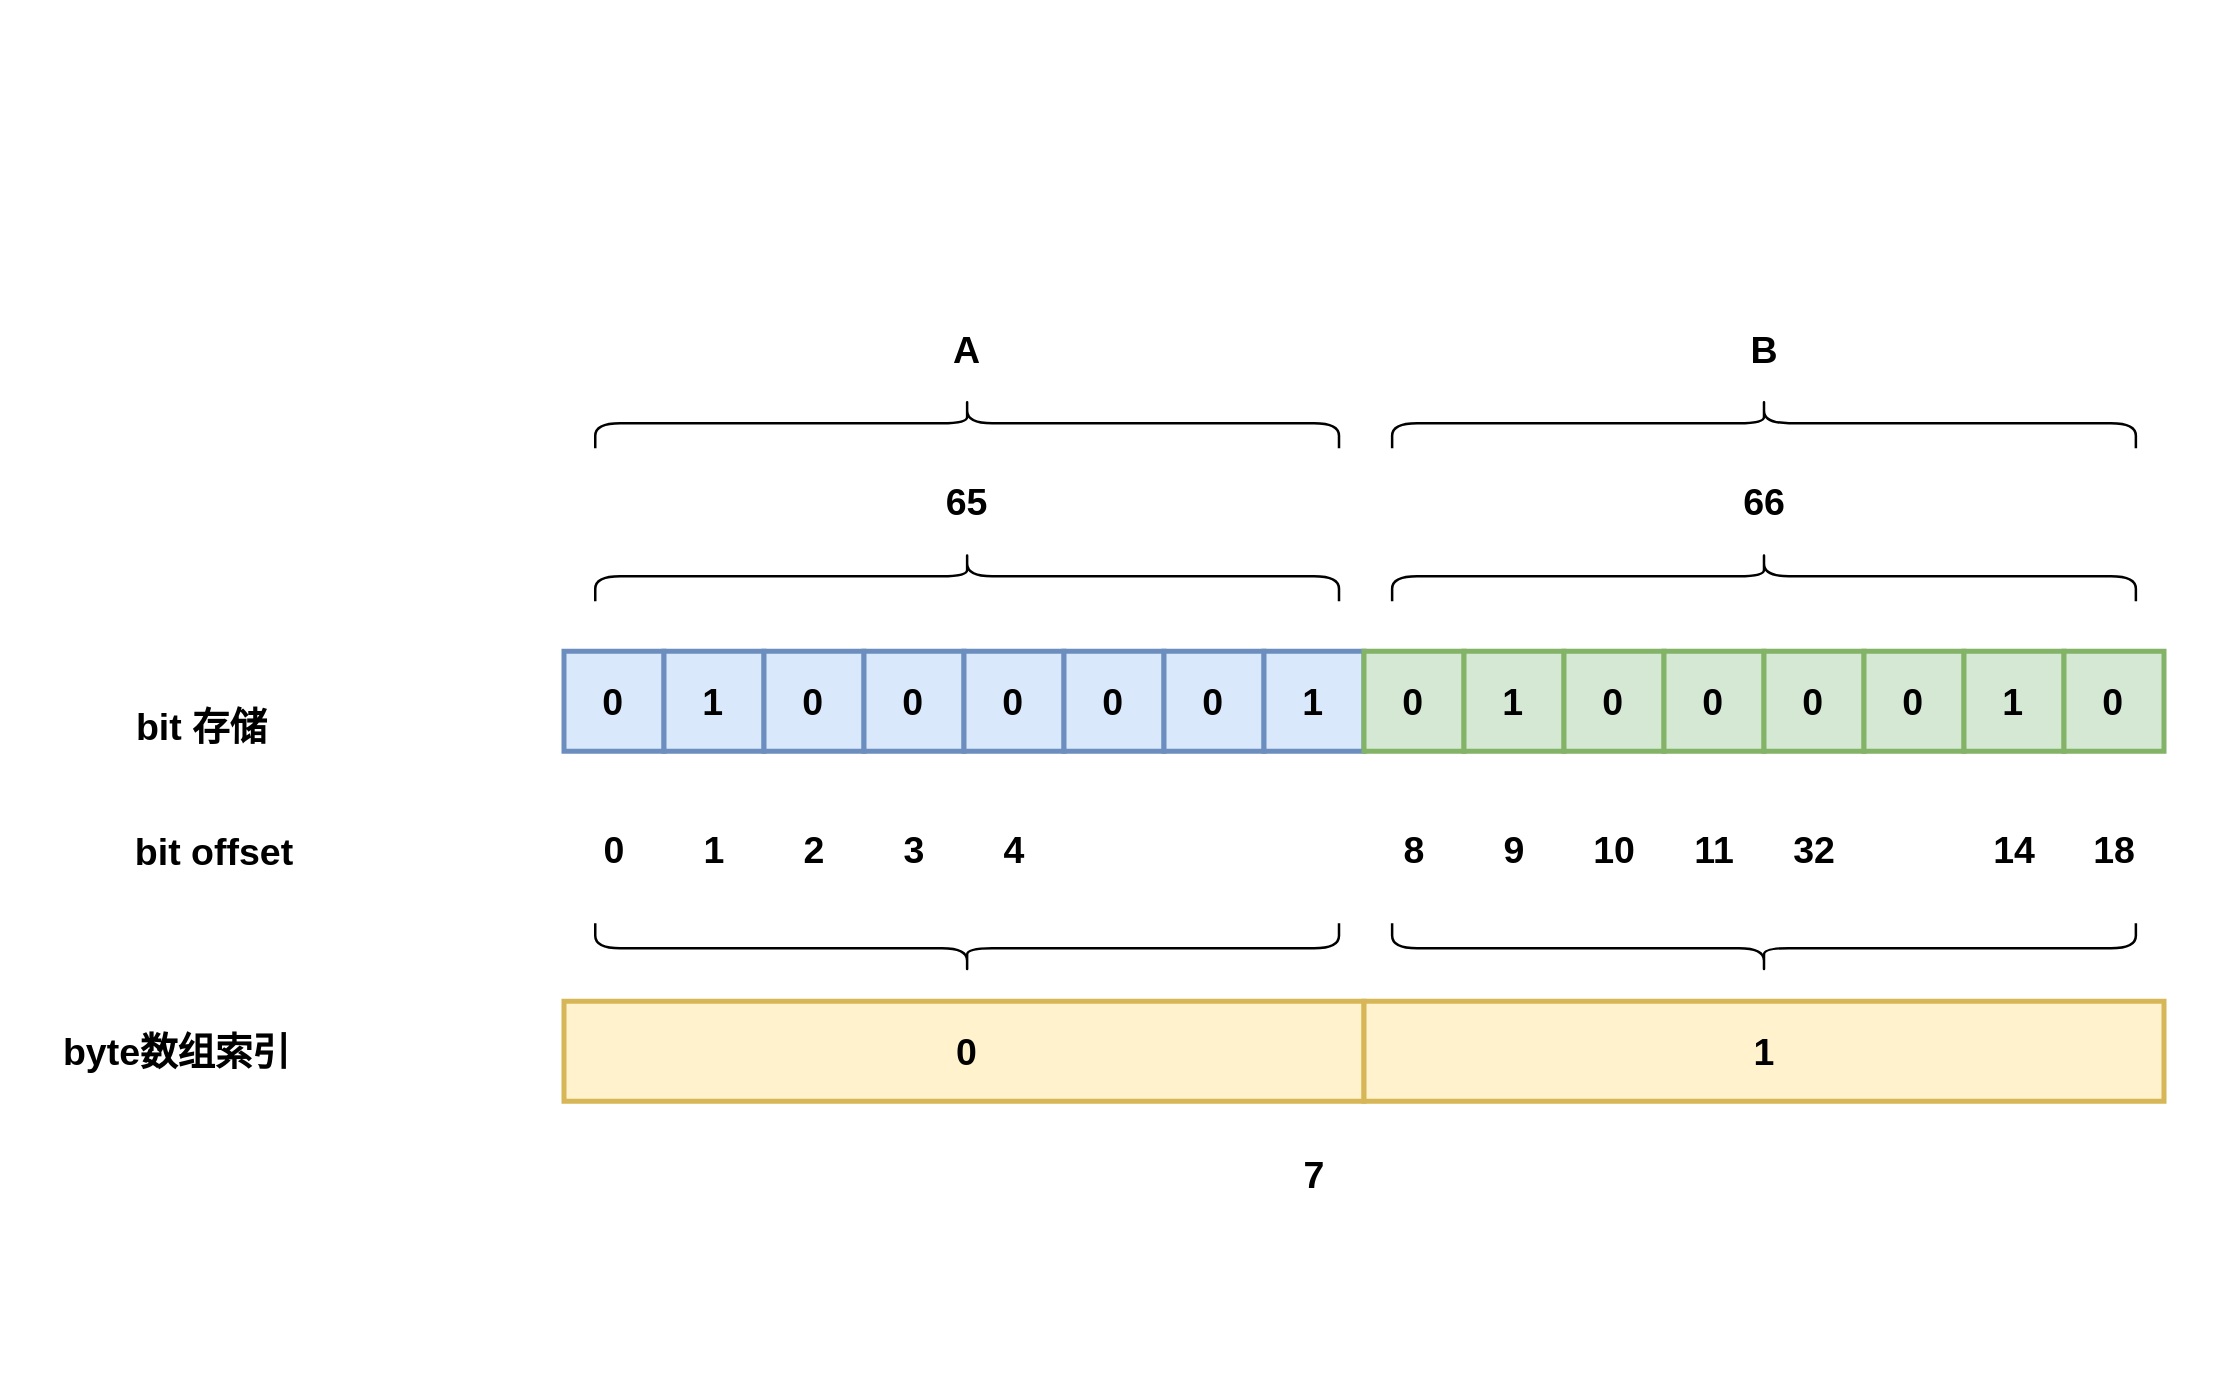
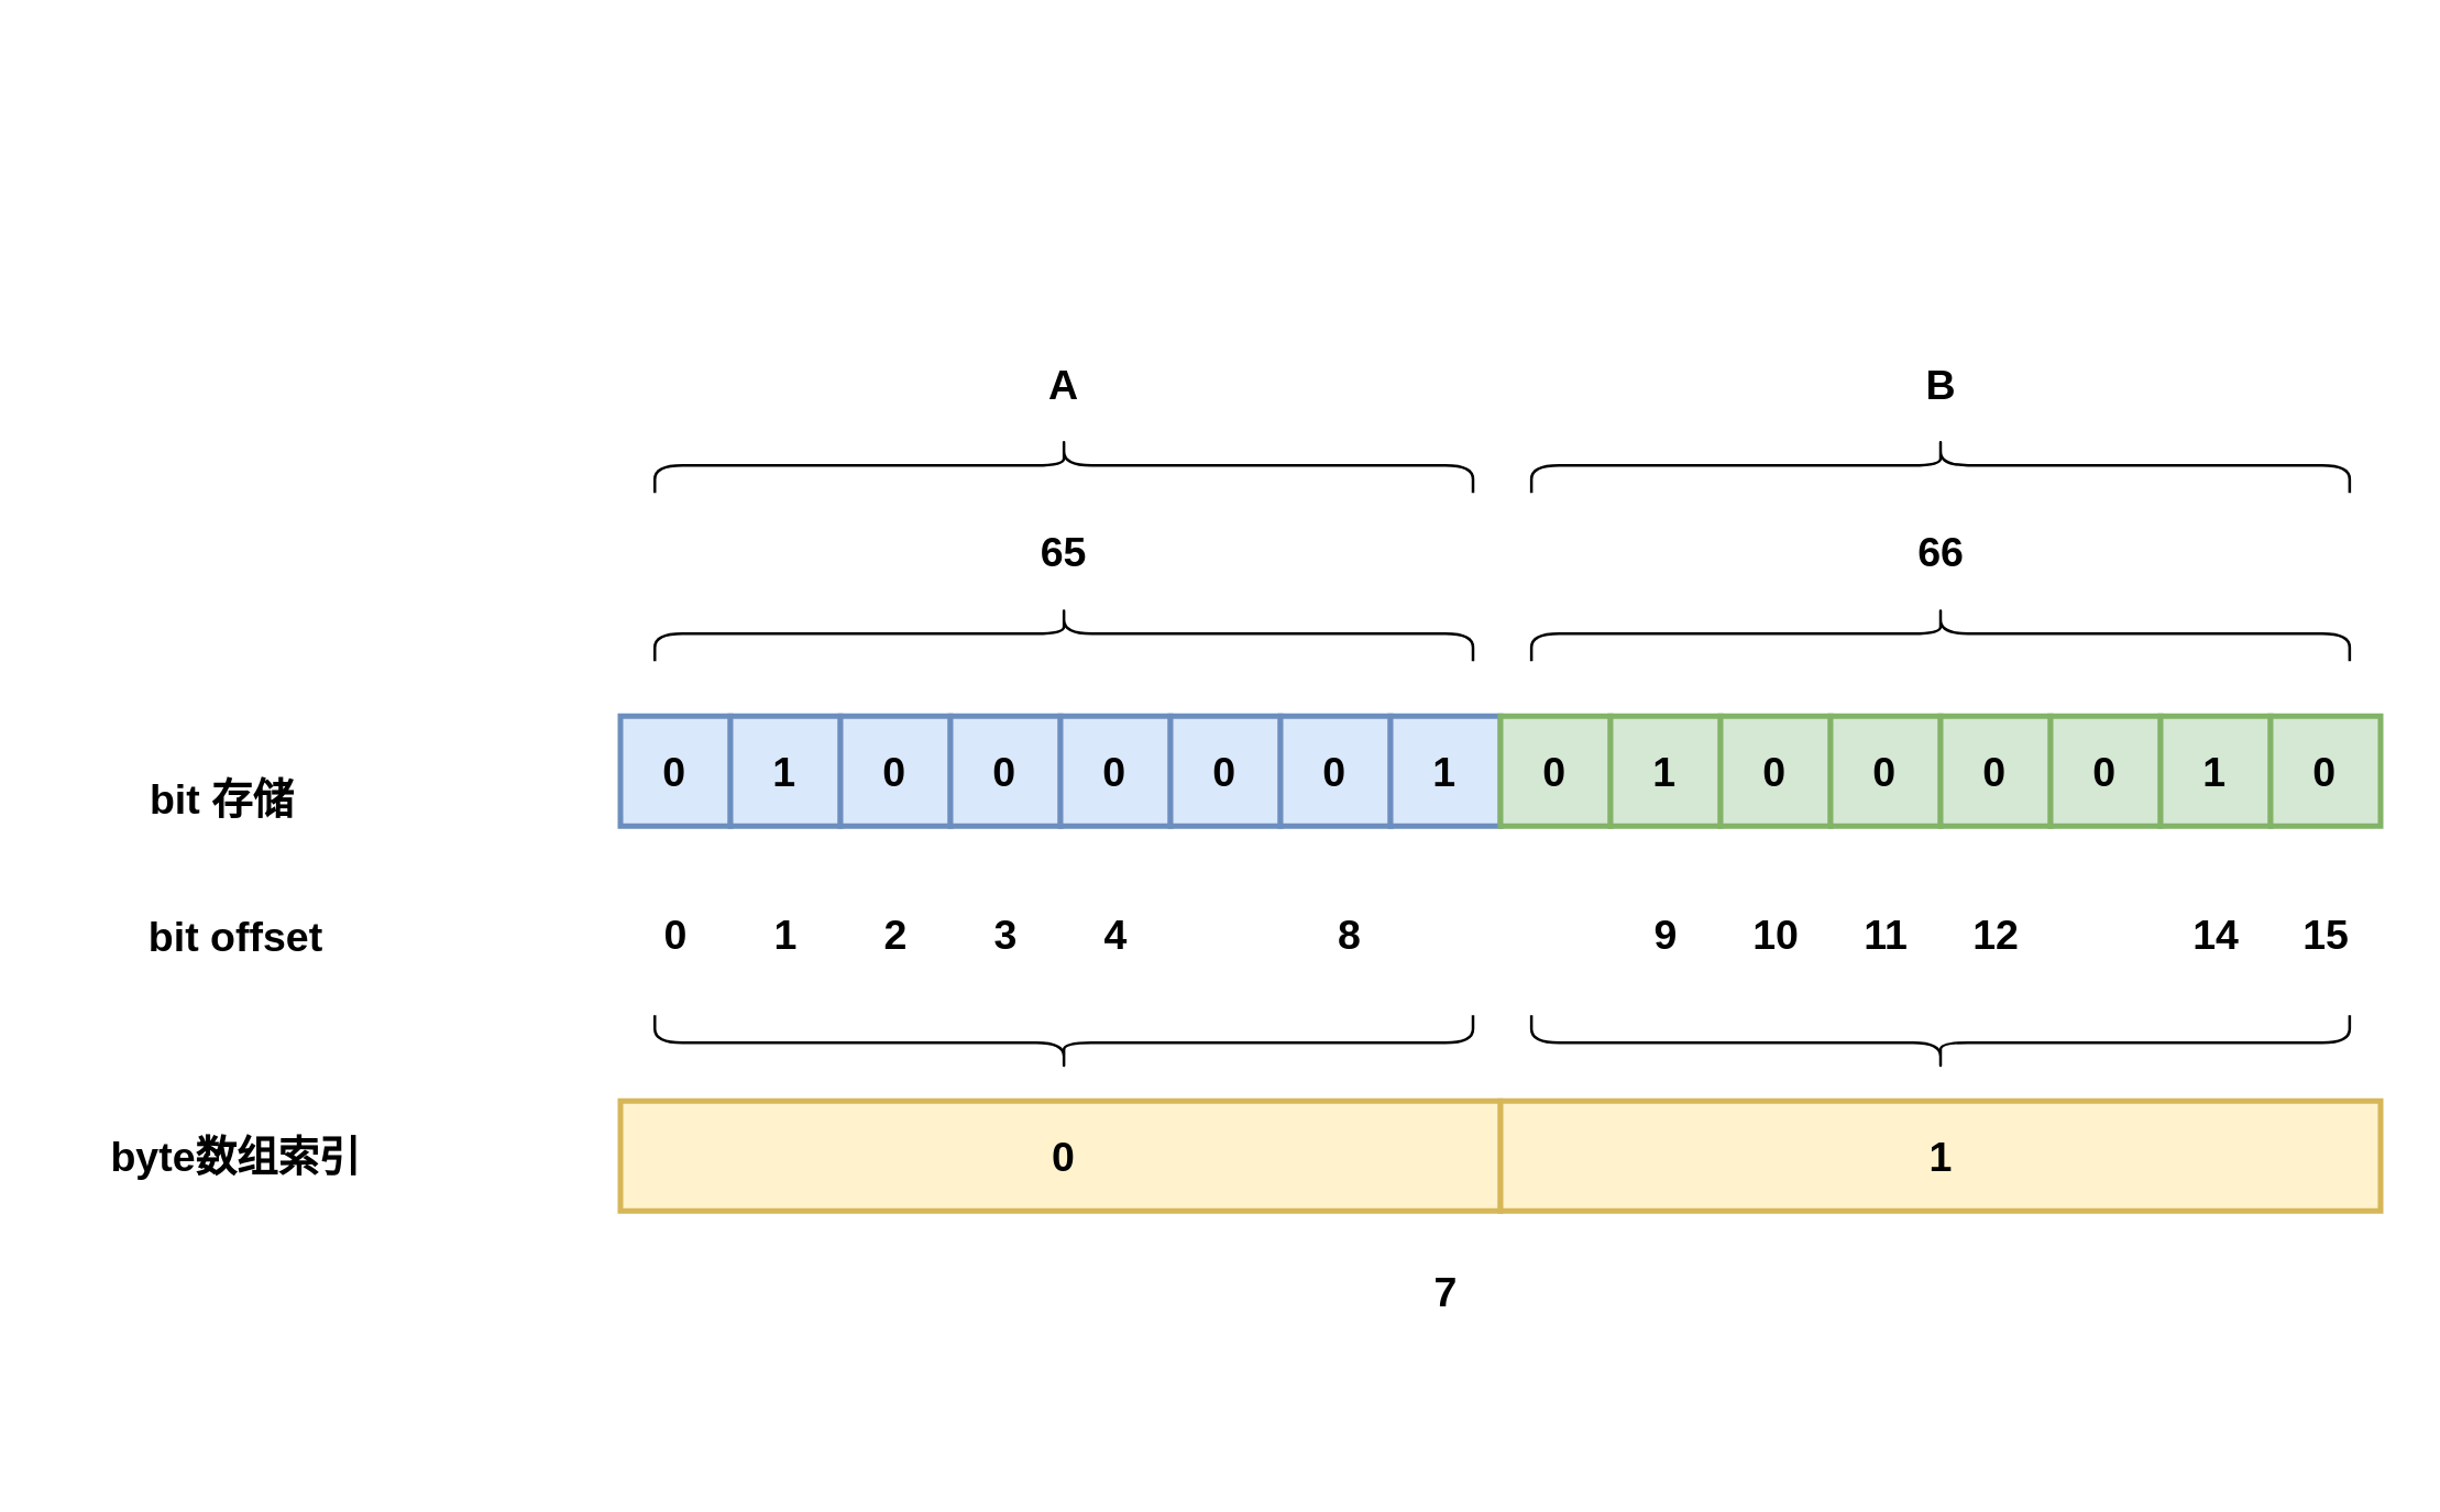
- <mxCell id="30" value="8" style="text;strokeColor=none;fillColor=none;html=1;fontSize=15;fontStyle=1;verticalAlign=middle;align=center;rounded=0;sketch=0;" vertex="1" parent="1"><mxGeometry x="545" y="318.75" width="40" height="40" as="geometry" /></mxCell>
+ <mxCell id="30" value="8" style="text;strokeColor=none;fillColor=none;html=1;fontSize=15;fontStyle=1;verticalAlign=middle;align=center;rounded=0;sketch=0;" vertex="1" parent="1"><mxGeometry x="470" y="318.75" width="40" height="40" as="geometry" /></mxCell>
- <mxCell id="34" value="32" style="text;strokeColor=none;fillColor=none;html=1;fontSize=15;fontStyle=1;verticalAlign=middle;align=center;rounded=0;sketch=0;" vertex="1" parent="1"><mxGeometry x="705" y="318.75" width="40" height="40" as="geometry" /></mxCell>
+ <mxCell id="34" value="12" style="text;strokeColor=none;fillColor=none;html=1;fontSize=15;fontStyle=1;verticalAlign=middle;align=center;rounded=0;sketch=0;" vertex="1" parent="1"><mxGeometry x="705" y="318.75" width="40" height="40" as="geometry" /></mxCell>
- <mxCell id="36" value="18" style="text;strokeColor=none;fillColor=none;html=1;fontSize=15;fontStyle=1;verticalAlign=middle;align=center;rounded=0;sketch=0;" vertex="1" parent="1"><mxGeometry x="825" y="318.75" width="40" height="40" as="geometry" /></mxCell>
+ <mxCell id="36" value="15" style="text;strokeColor=none;fillColor=none;html=1;fontSize=15;fontStyle=1;verticalAlign=middle;align=center;rounded=0;sketch=0;" vertex="1" parent="1"><mxGeometry x="825" y="318.75" width="40" height="40" as="geometry" /></mxCell>
- <mxCell id="47" value="byte数组索引" style="text;strokeColor=none;fillColor=none;html=1;fontSize=15;fontStyle=1;verticalAlign=middle;align=center;rounded=0;sketch=0;" vertex="1" parent="1"><mxGeometry x="10" y="400" width="120" height="40" as="geometry" /></mxCell>
+ <mxCell id="47" value="byte数组索引" style="text;strokeColor=none;fillColor=none;html=1;fontSize=15;fontStyle=1;verticalAlign=middle;align=center;rounded=0;sketch=0;" vertex="1" parent="1"><mxGeometry x="25" y="400" width="120" height="40" as="geometry" /></mxCell>
